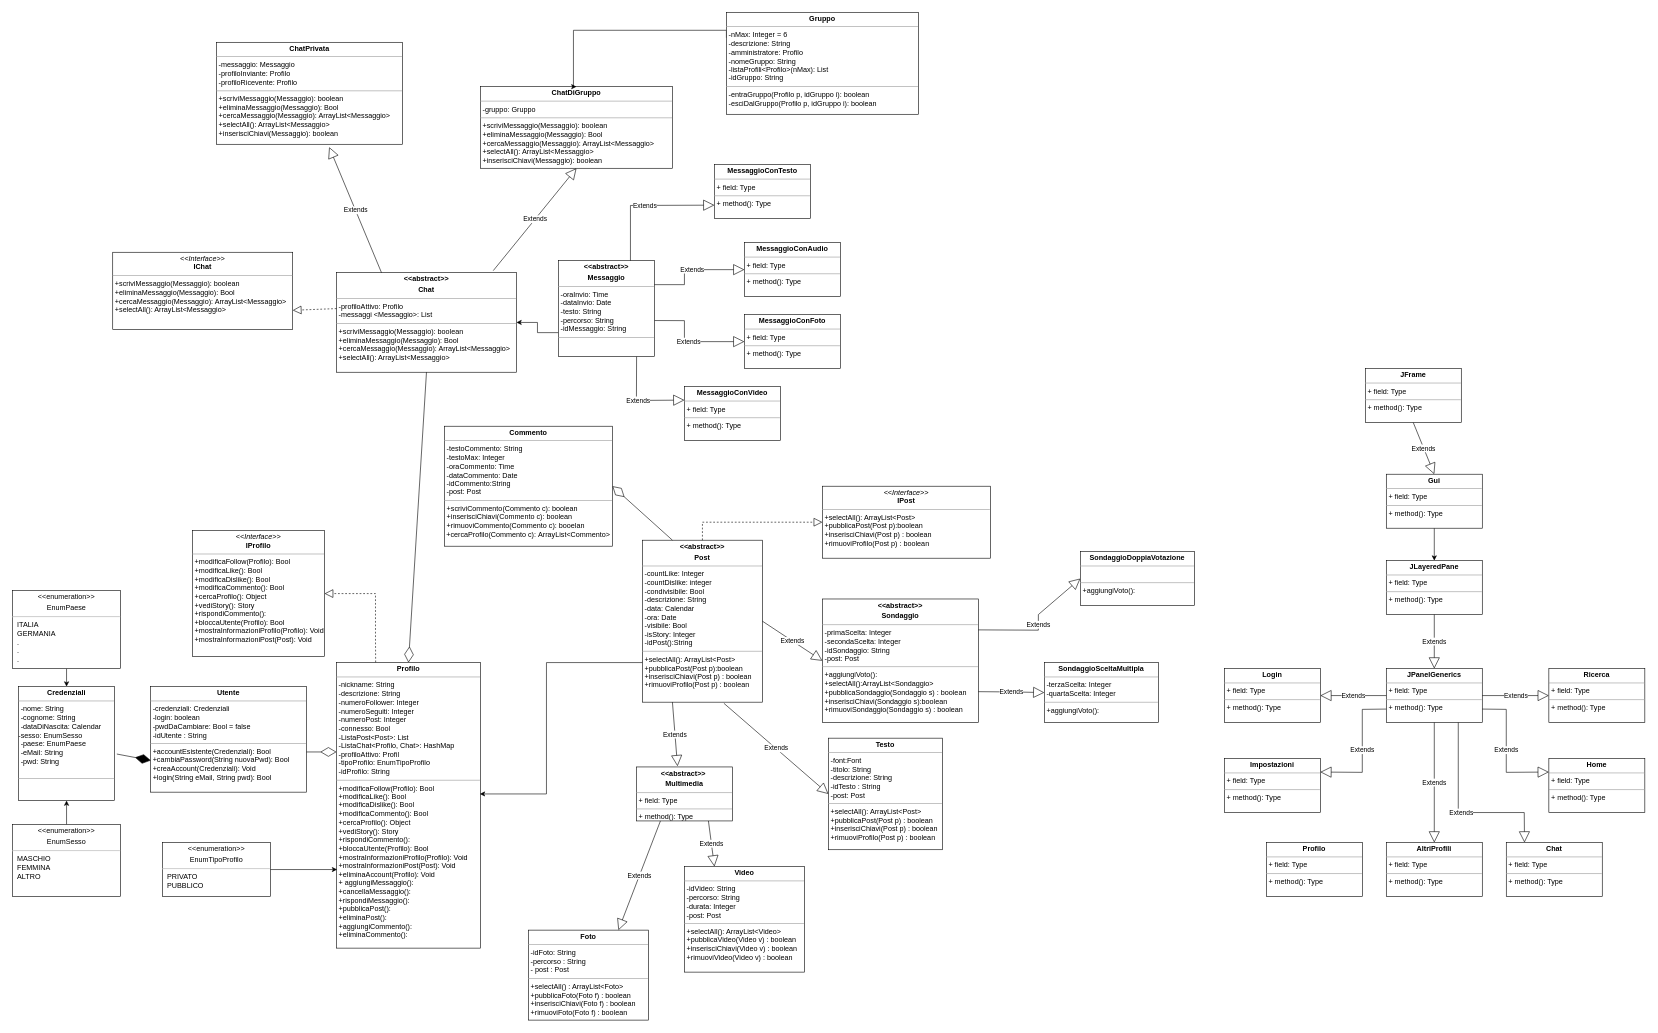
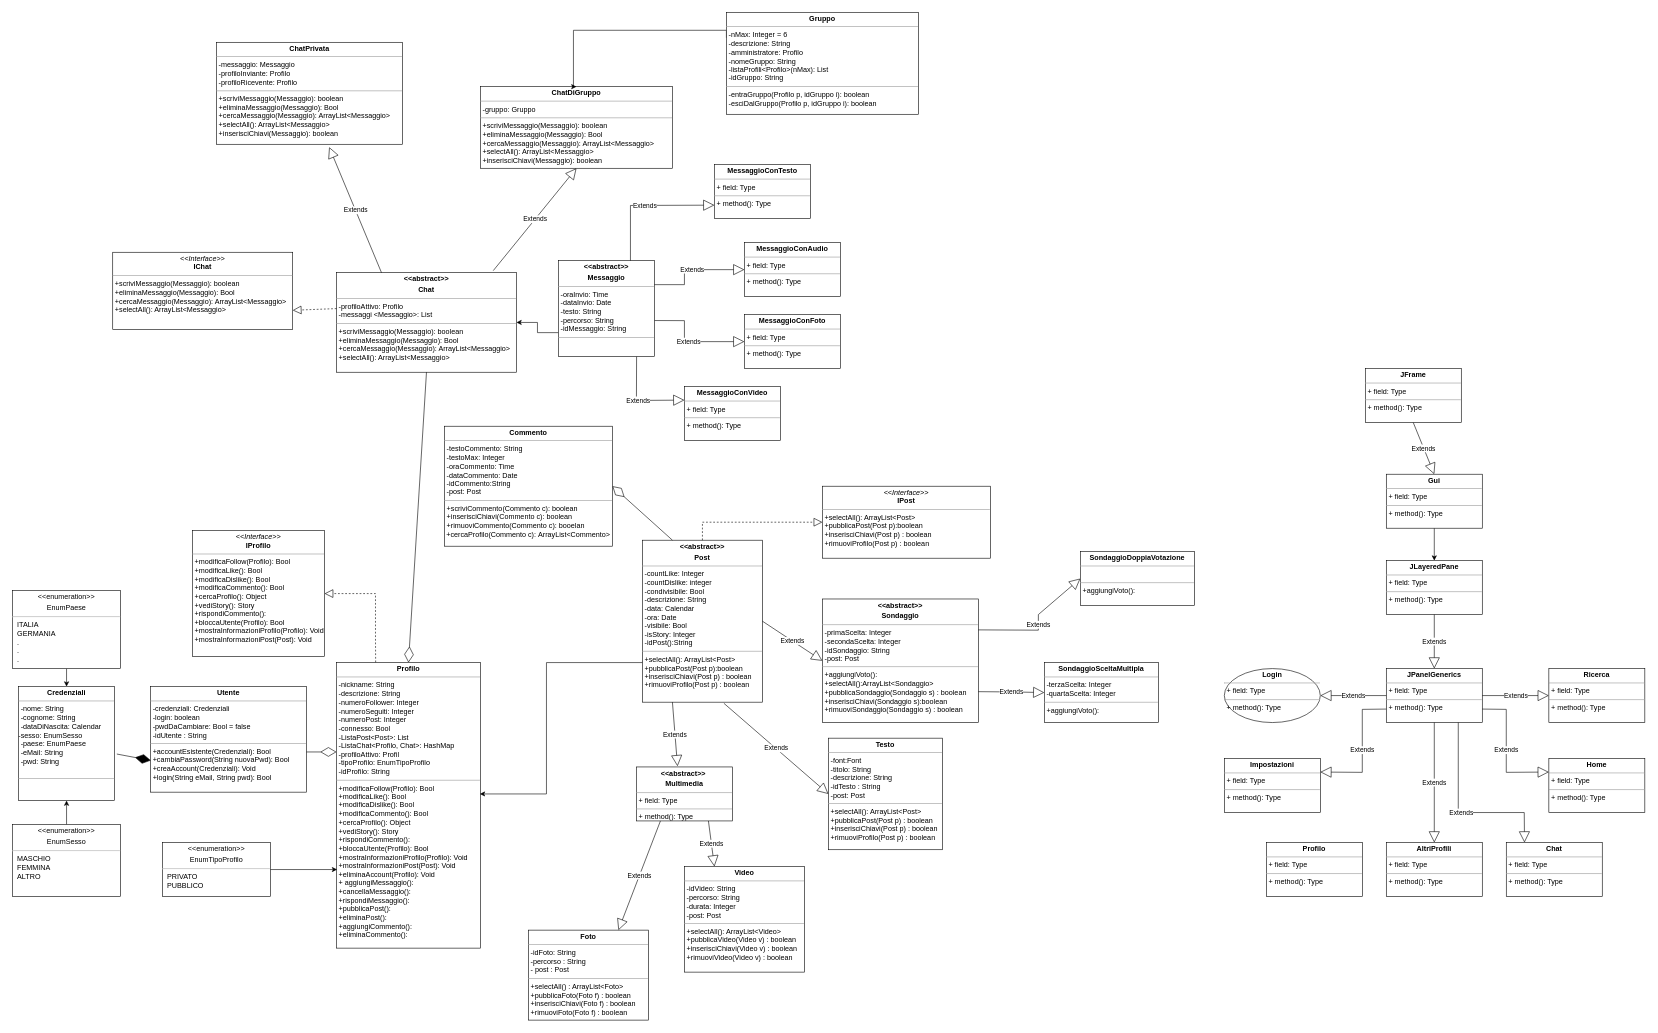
- <mxCell id="44" value="&lt;p style=&quot;margin: 0px ; margin-top: 4px ; text-align: center&quot;&gt;&lt;b&gt;Login&lt;/b&gt;&lt;/p&gt;&lt;hr size=&quot;1&quot;&gt;&lt;p style=&quot;margin: 0px ; margin-left: 4px&quot;&gt;+ field: Type&lt;/p&gt;&lt;hr size=&quot;1&quot;&gt;&lt;p style=&quot;margin: 0px ; margin-left: 4px&quot;&gt;+ method(): Type&lt;/p&gt;" style="verticalAlign=top;align=left;overflow=fill;fontSize=12;fontFamily=Helvetica;html=1;" parent="1" vertex="1"><mxGeometry x="2040" y="1114" width="160" height="90" as="geometry" /></mxCell>
+ <mxCell id="44" value="&lt;p style=&quot;margin: 0px ; margin-top: 4px ; text-align: center&quot;&gt;&lt;b&gt;Login&lt;/b&gt;&lt;/p&gt;&lt;hr size=&quot;1&quot;&gt;&lt;p style=&quot;margin: 0px ; margin-left: 4px&quot;&gt;+ field: Type&lt;/p&gt;&lt;hr size=&quot;1&quot;&gt;&lt;p style=&quot;margin: 0px ; margin-left: 4px&quot;&gt;+ method(): Type&lt;/p&gt;" style="ellipse;verticalAlign=top;align=left;overflow=fill;fontSize=12;fontFamily=Helvetica;html=1;" parent="1" vertex="1"><mxGeometry x="2040" y="1114" width="160" height="90" as="geometry" /></mxCell>
